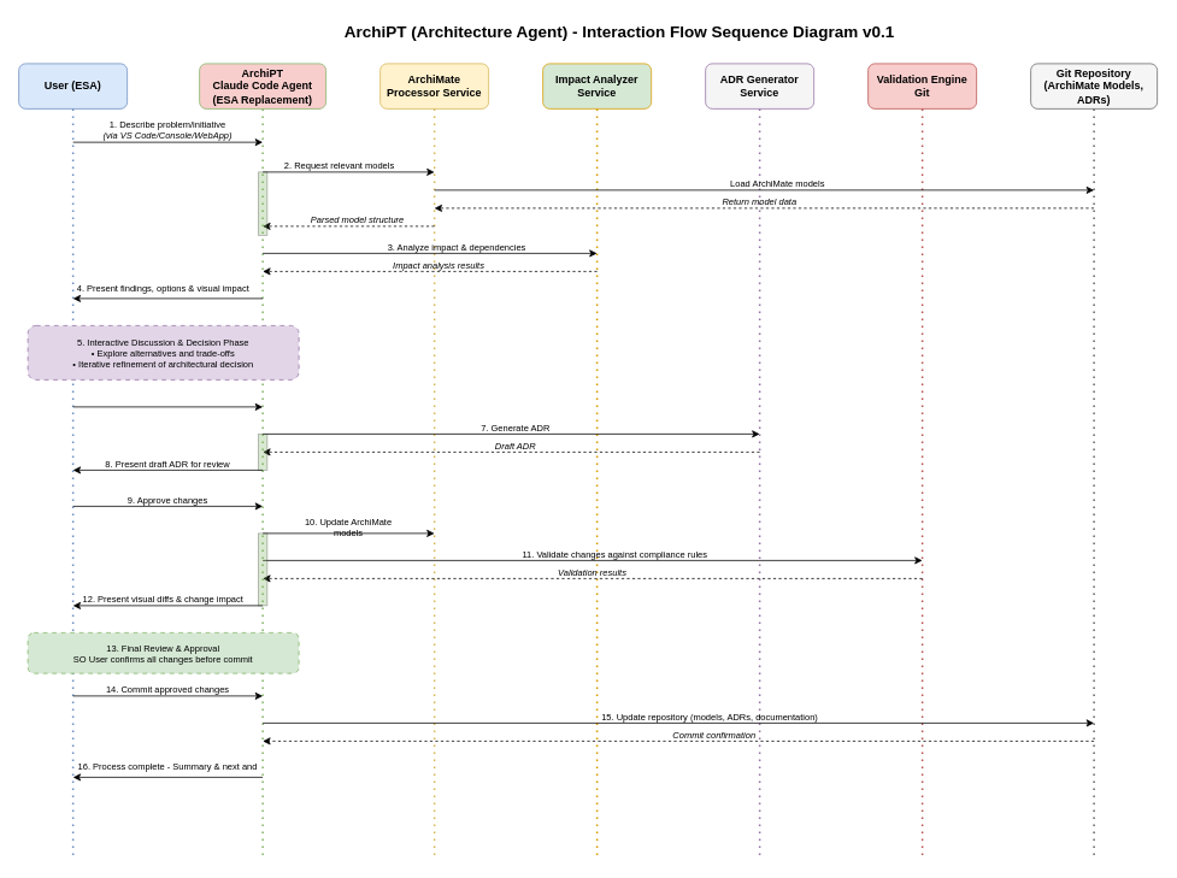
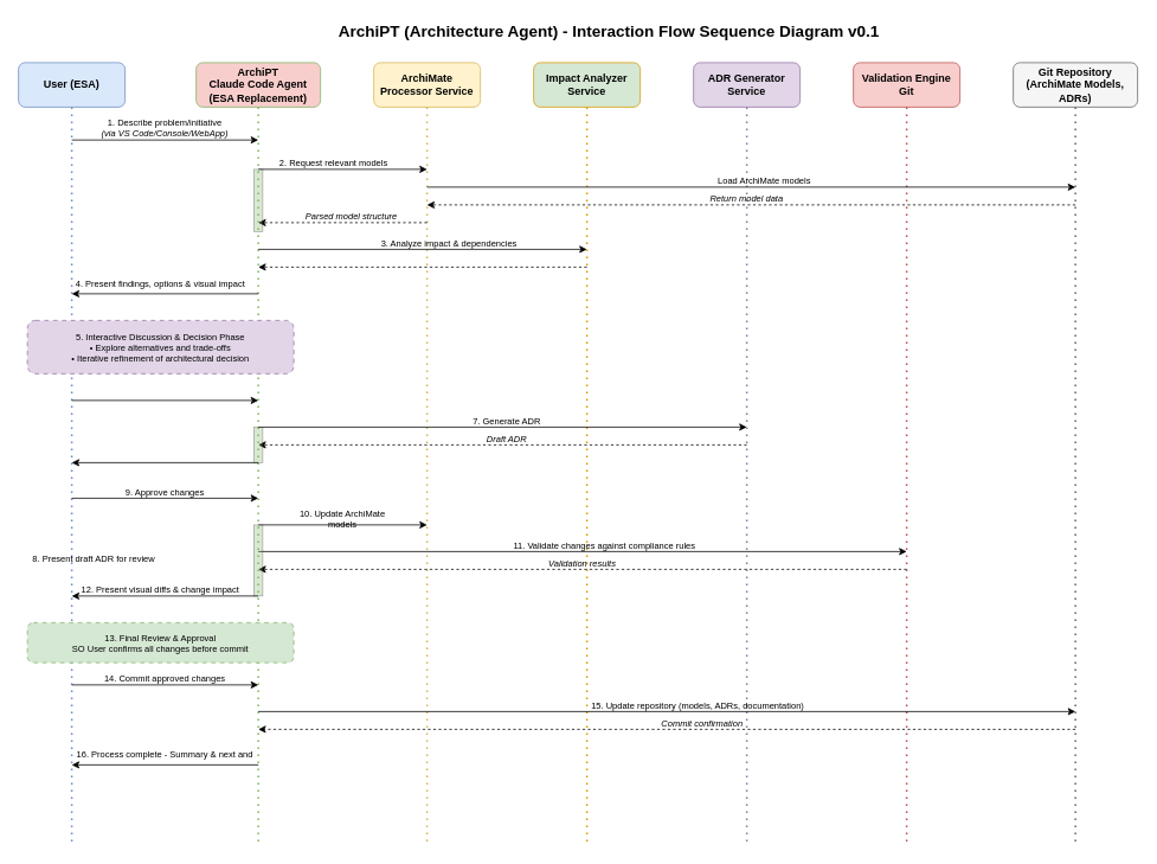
- <mxCell id="11" value="ADR Generator&lt;br&gt;Service" style="rounded=1;whiteSpace=wrap;html=1;fillColor=#f5f5f5;strokeColor=#9673a6;fontStyle=1;" vertex="1" parent="1"><mxGeometry x="780" y="70" width="120" height="50" as="geometry" /></mxCell>
+ <mxCell id="11" value="ADR Generator&lt;br&gt;Service" style="rounded=1;whiteSpace=wrap;html=1;fillColor=#e1d5e7;strokeColor=#9673a6;fontStyle=1" vertex="1" parent="1"><mxGeometry x="780" y="70" width="120" height="50" as="geometry" /></mxCell>
- <mxCell id="30" value="Impact analysis results" style="text;html=1;strokeColor=none;fillColor=none;align=center;verticalAlign=middle;whiteSpace=wrap;rounded=0;fontSize=10;fontStyle=2;" vertex="1" parent="1"><mxGeometry x="420" y="285" width="130" height="15" as="geometry" /></mxCell>
- <mxCell id="40" value="8. Present draft ADR for review" style="text;html=1;strokeColor=none;fillColor=none;align=center;verticalAlign=middle;whiteSpace=wrap;rounded=0;fontSize=10;" vertex="1" parent="1"><mxGeometry x="100" y="505" width="170" height="15" as="geometry" /></mxCell>
+ <mxCell id="40" value="8. Present draft ADR for review" style="text;html=1;strokeColor=none;fillColor=none;align=center;verticalAlign=middle;whiteSpace=wrap;rounded=0;fontSize=10;" vertex="1" parent="1"><mxGeometry x="20" y="620" width="170" height="15" as="geometry" /></mxCell>
